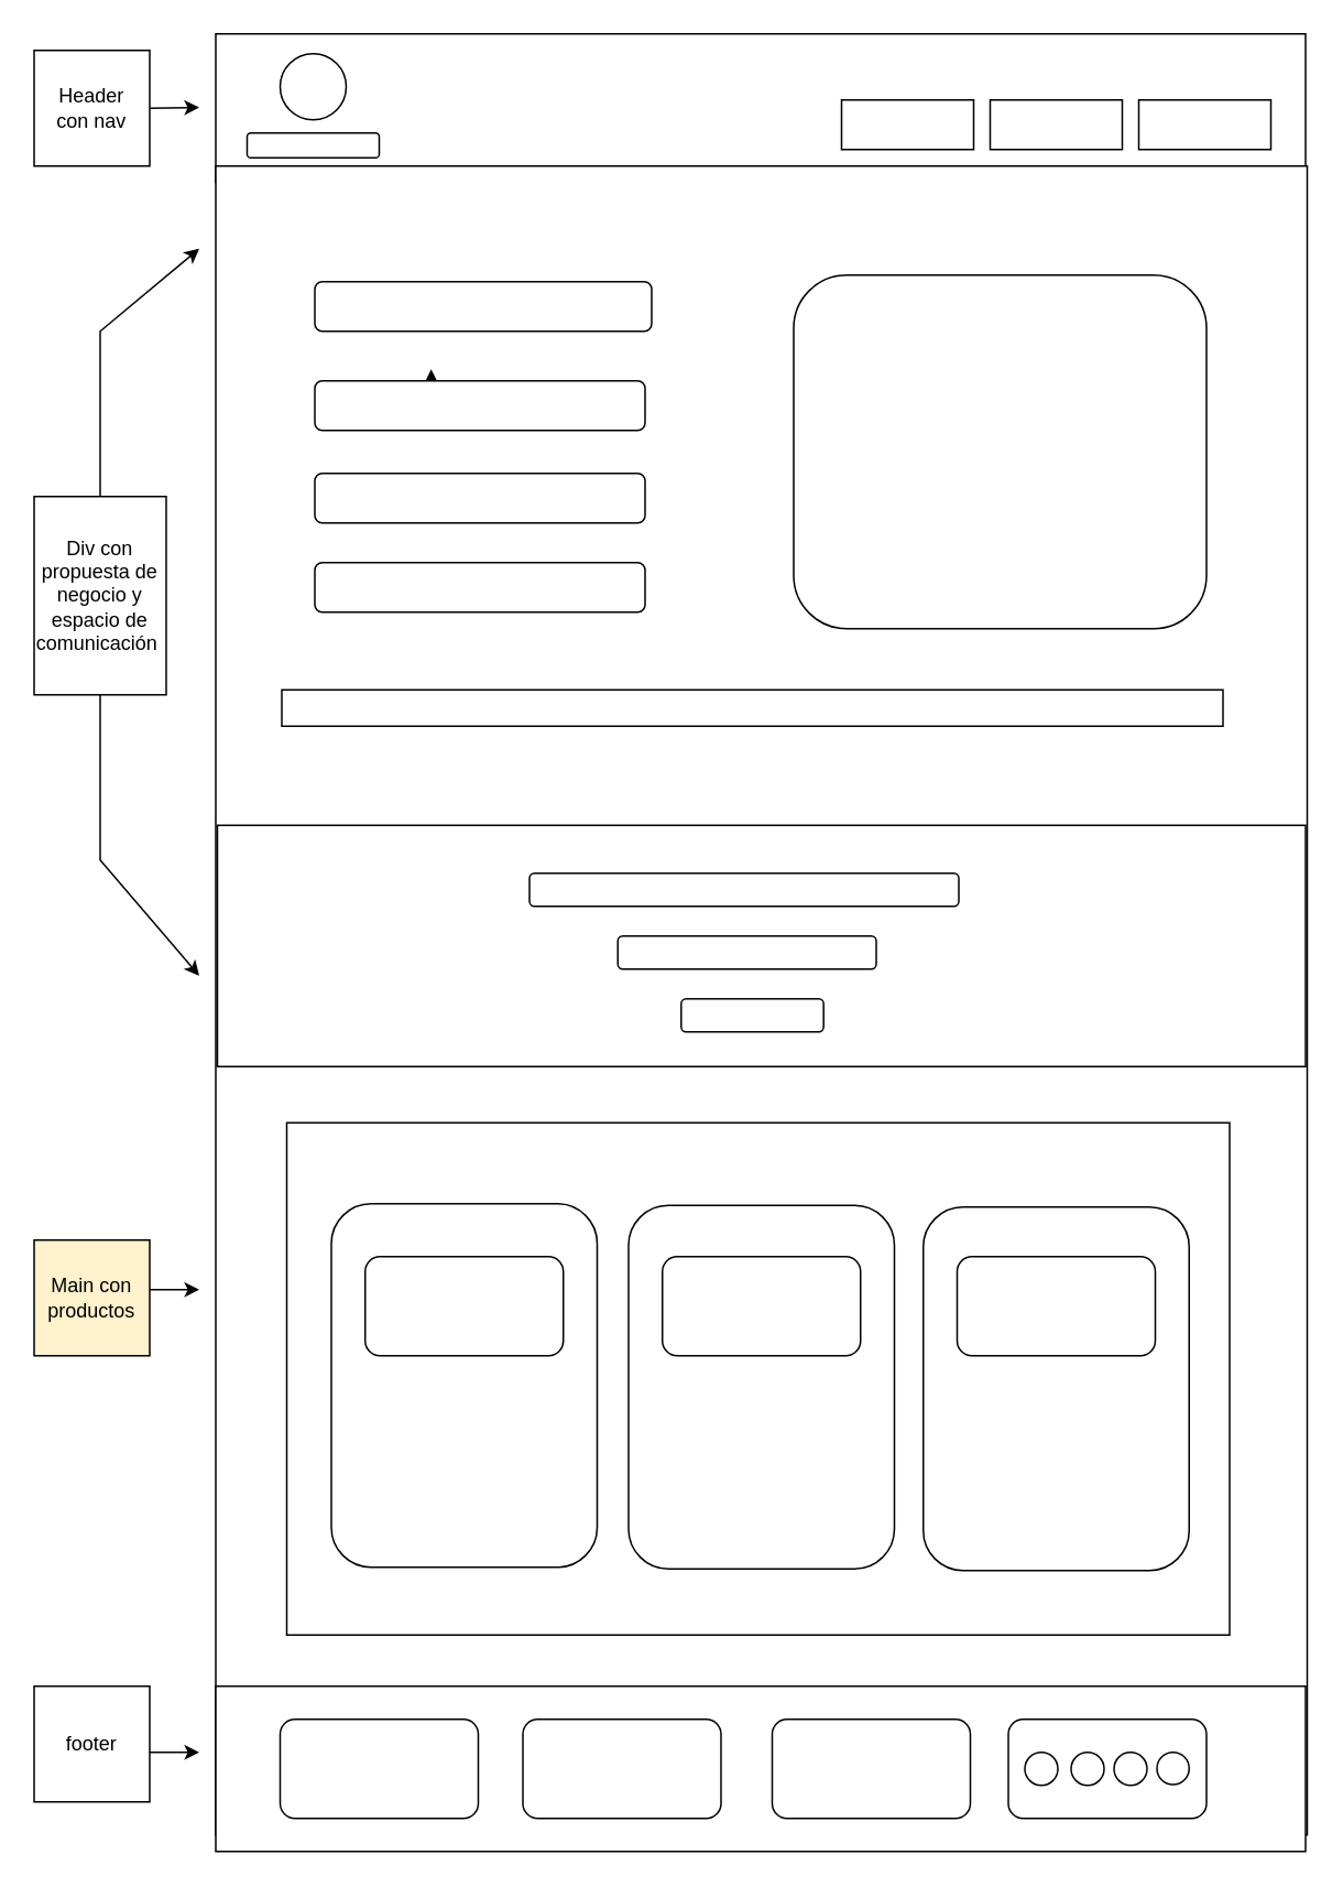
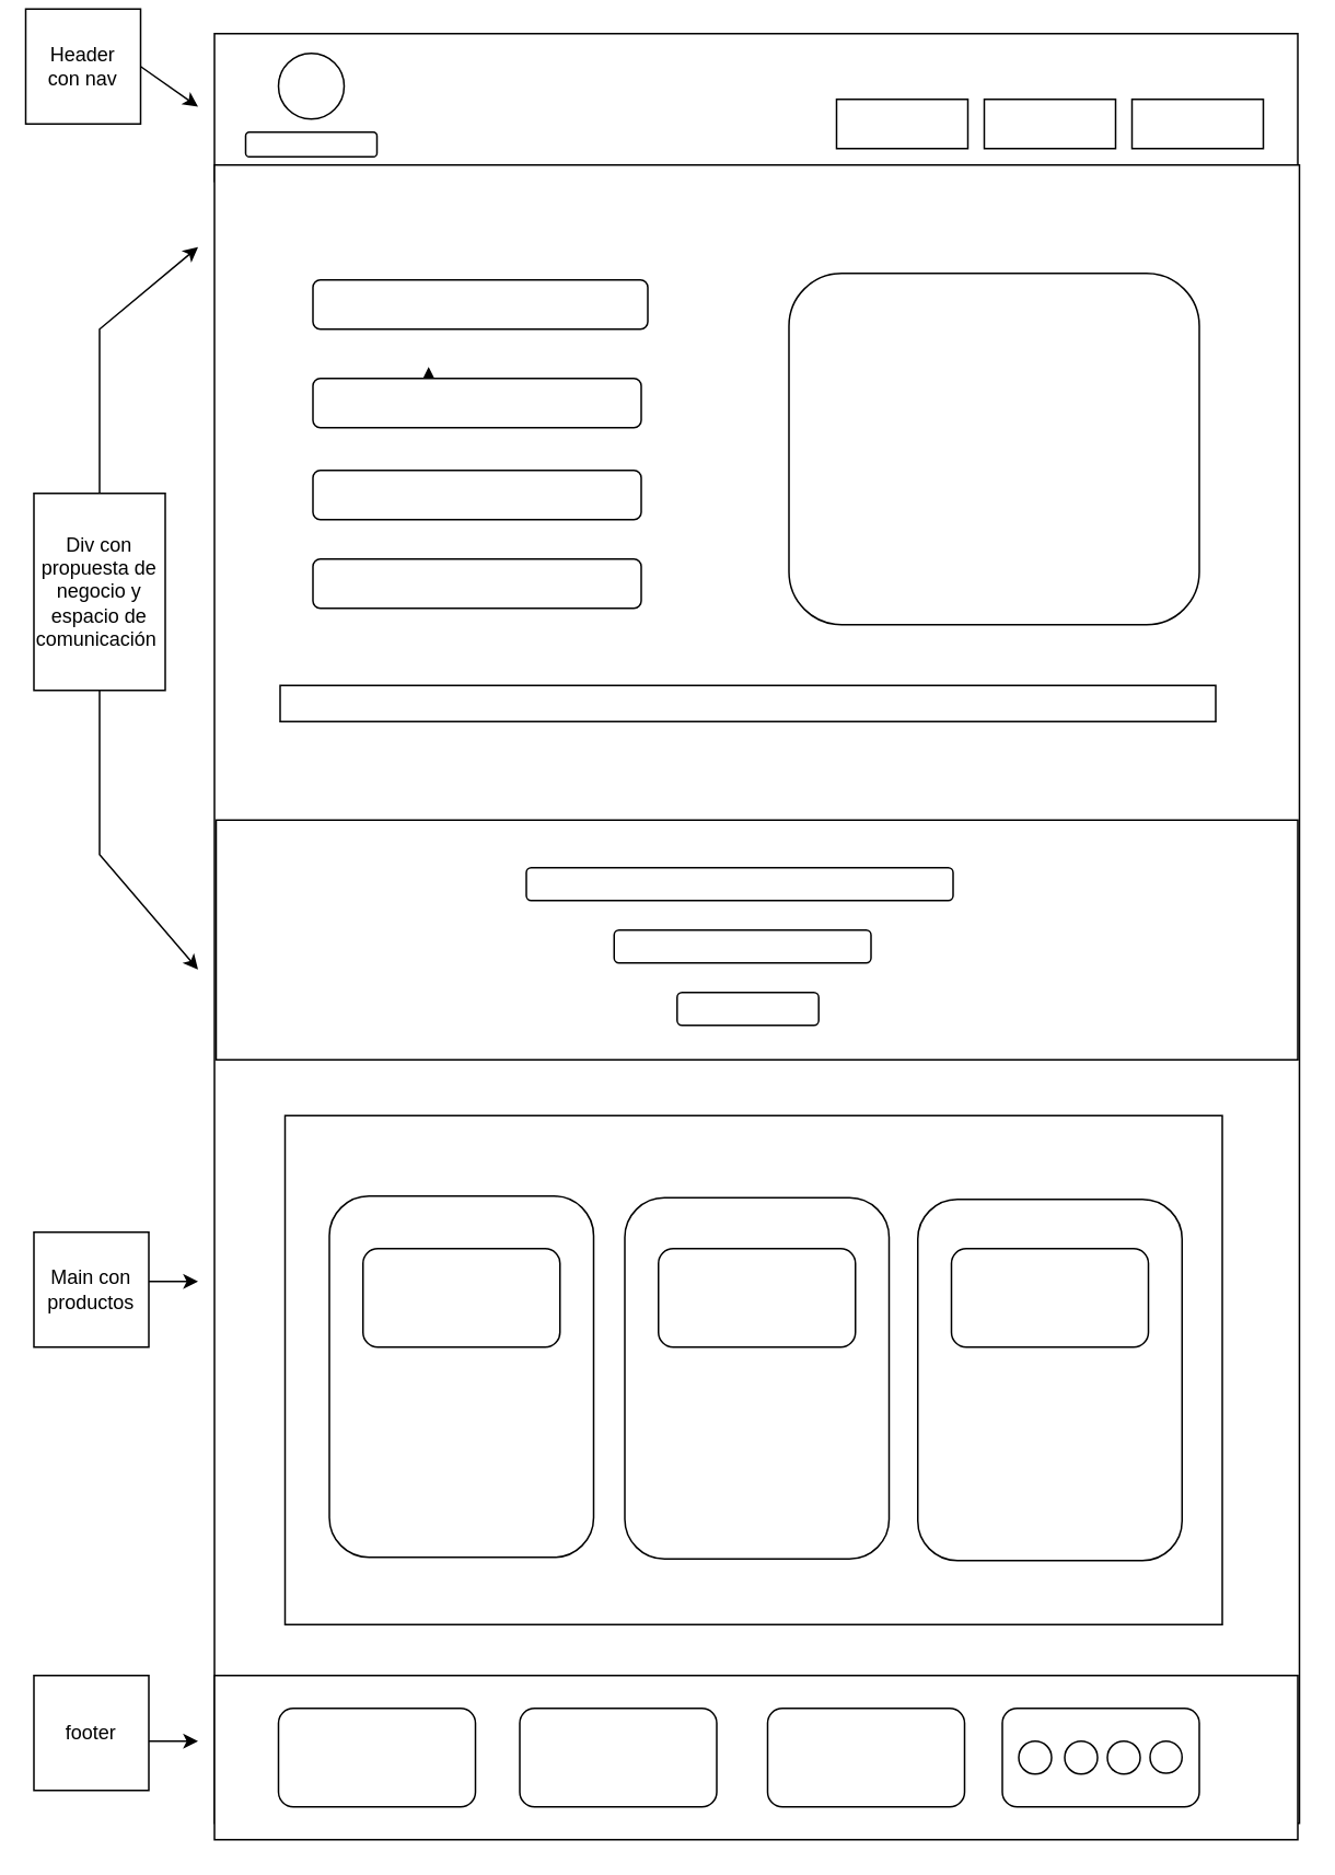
- <mxCell id="24" value="Header&lt;div&gt;con nav&lt;/div&gt;" style="rounded=0;whiteSpace=wrap;html=1;" vertex="1" parent="1"><mxGeometry x="20" y="30" width="70" height="70" as="geometry" /></mxCell>
+ <mxCell id="24" value="Header&lt;div&gt;con nav&lt;/div&gt;" style="rounded=0;whiteSpace=wrap;html=1;" vertex="1" parent="1"><mxGeometry x="15" y="5" width="70" height="70" as="geometry" /></mxCell>
- <mxCell id="29" value="Main con&lt;div&gt;productos&lt;/div&gt;" style="rounded=0;whiteSpace=wrap;html=1;fillColor=#fff2cc;" vertex="1" parent="1"><mxGeometry x="20" y="750" width="70" height="70" as="geometry" /></mxCell>
+ <mxCell id="29" value="Main con&lt;div&gt;productos&lt;/div&gt;" style="rounded=0;whiteSpace=wrap;html=1;" vertex="1" parent="1"><mxGeometry x="20" y="750" width="70" height="70" as="geometry" /></mxCell>
